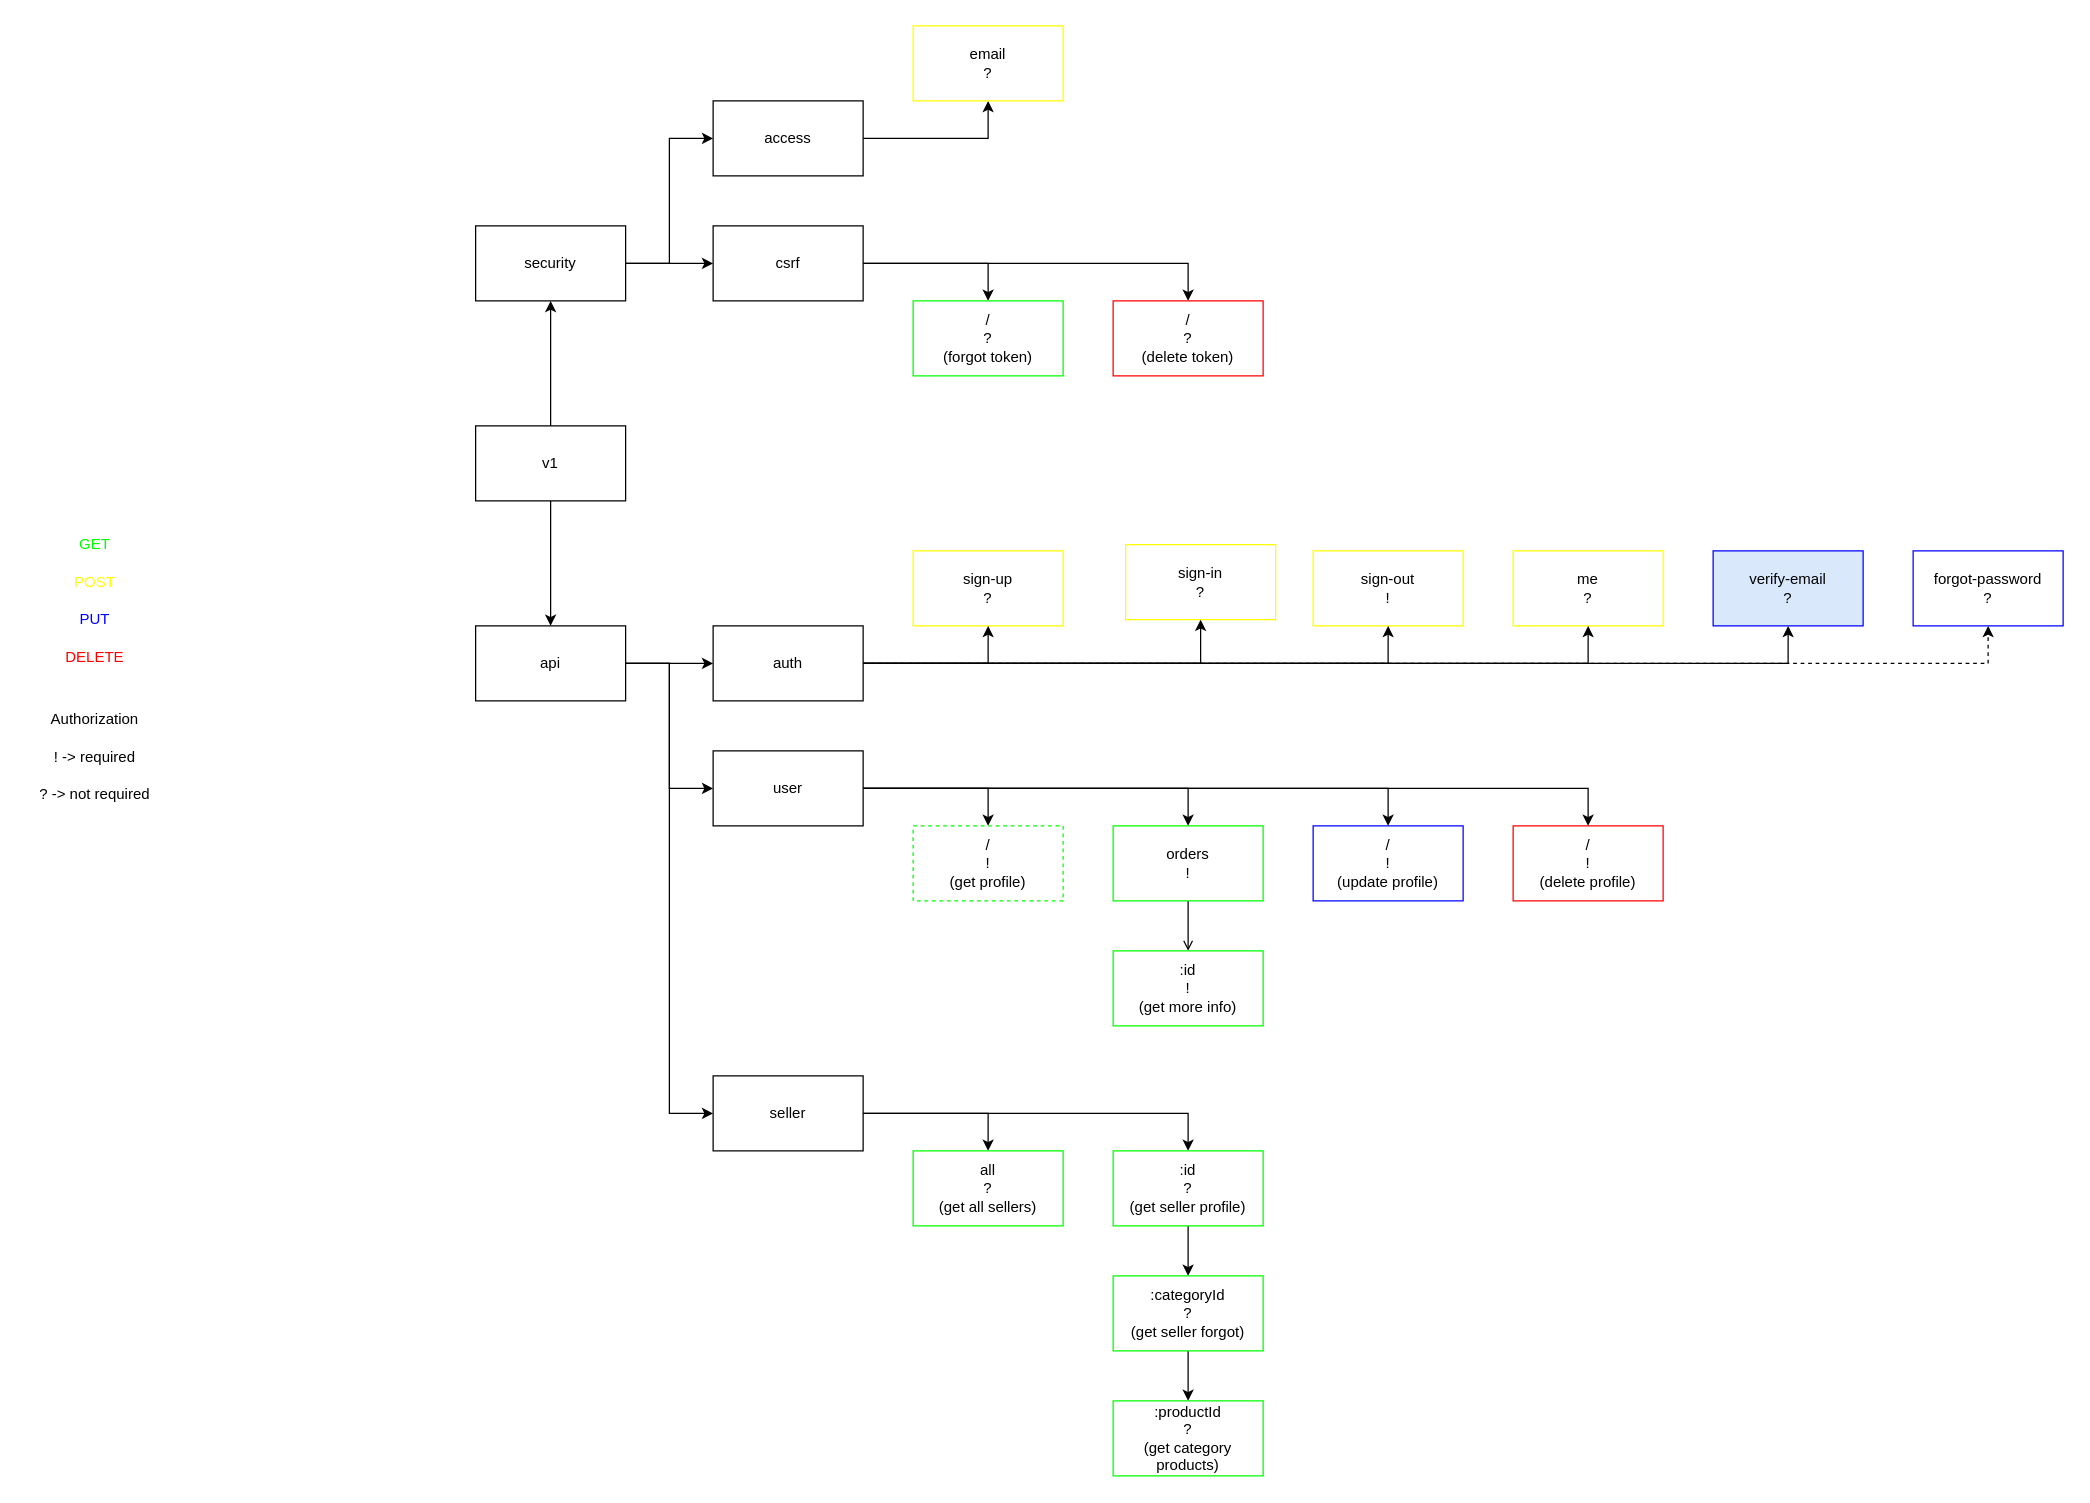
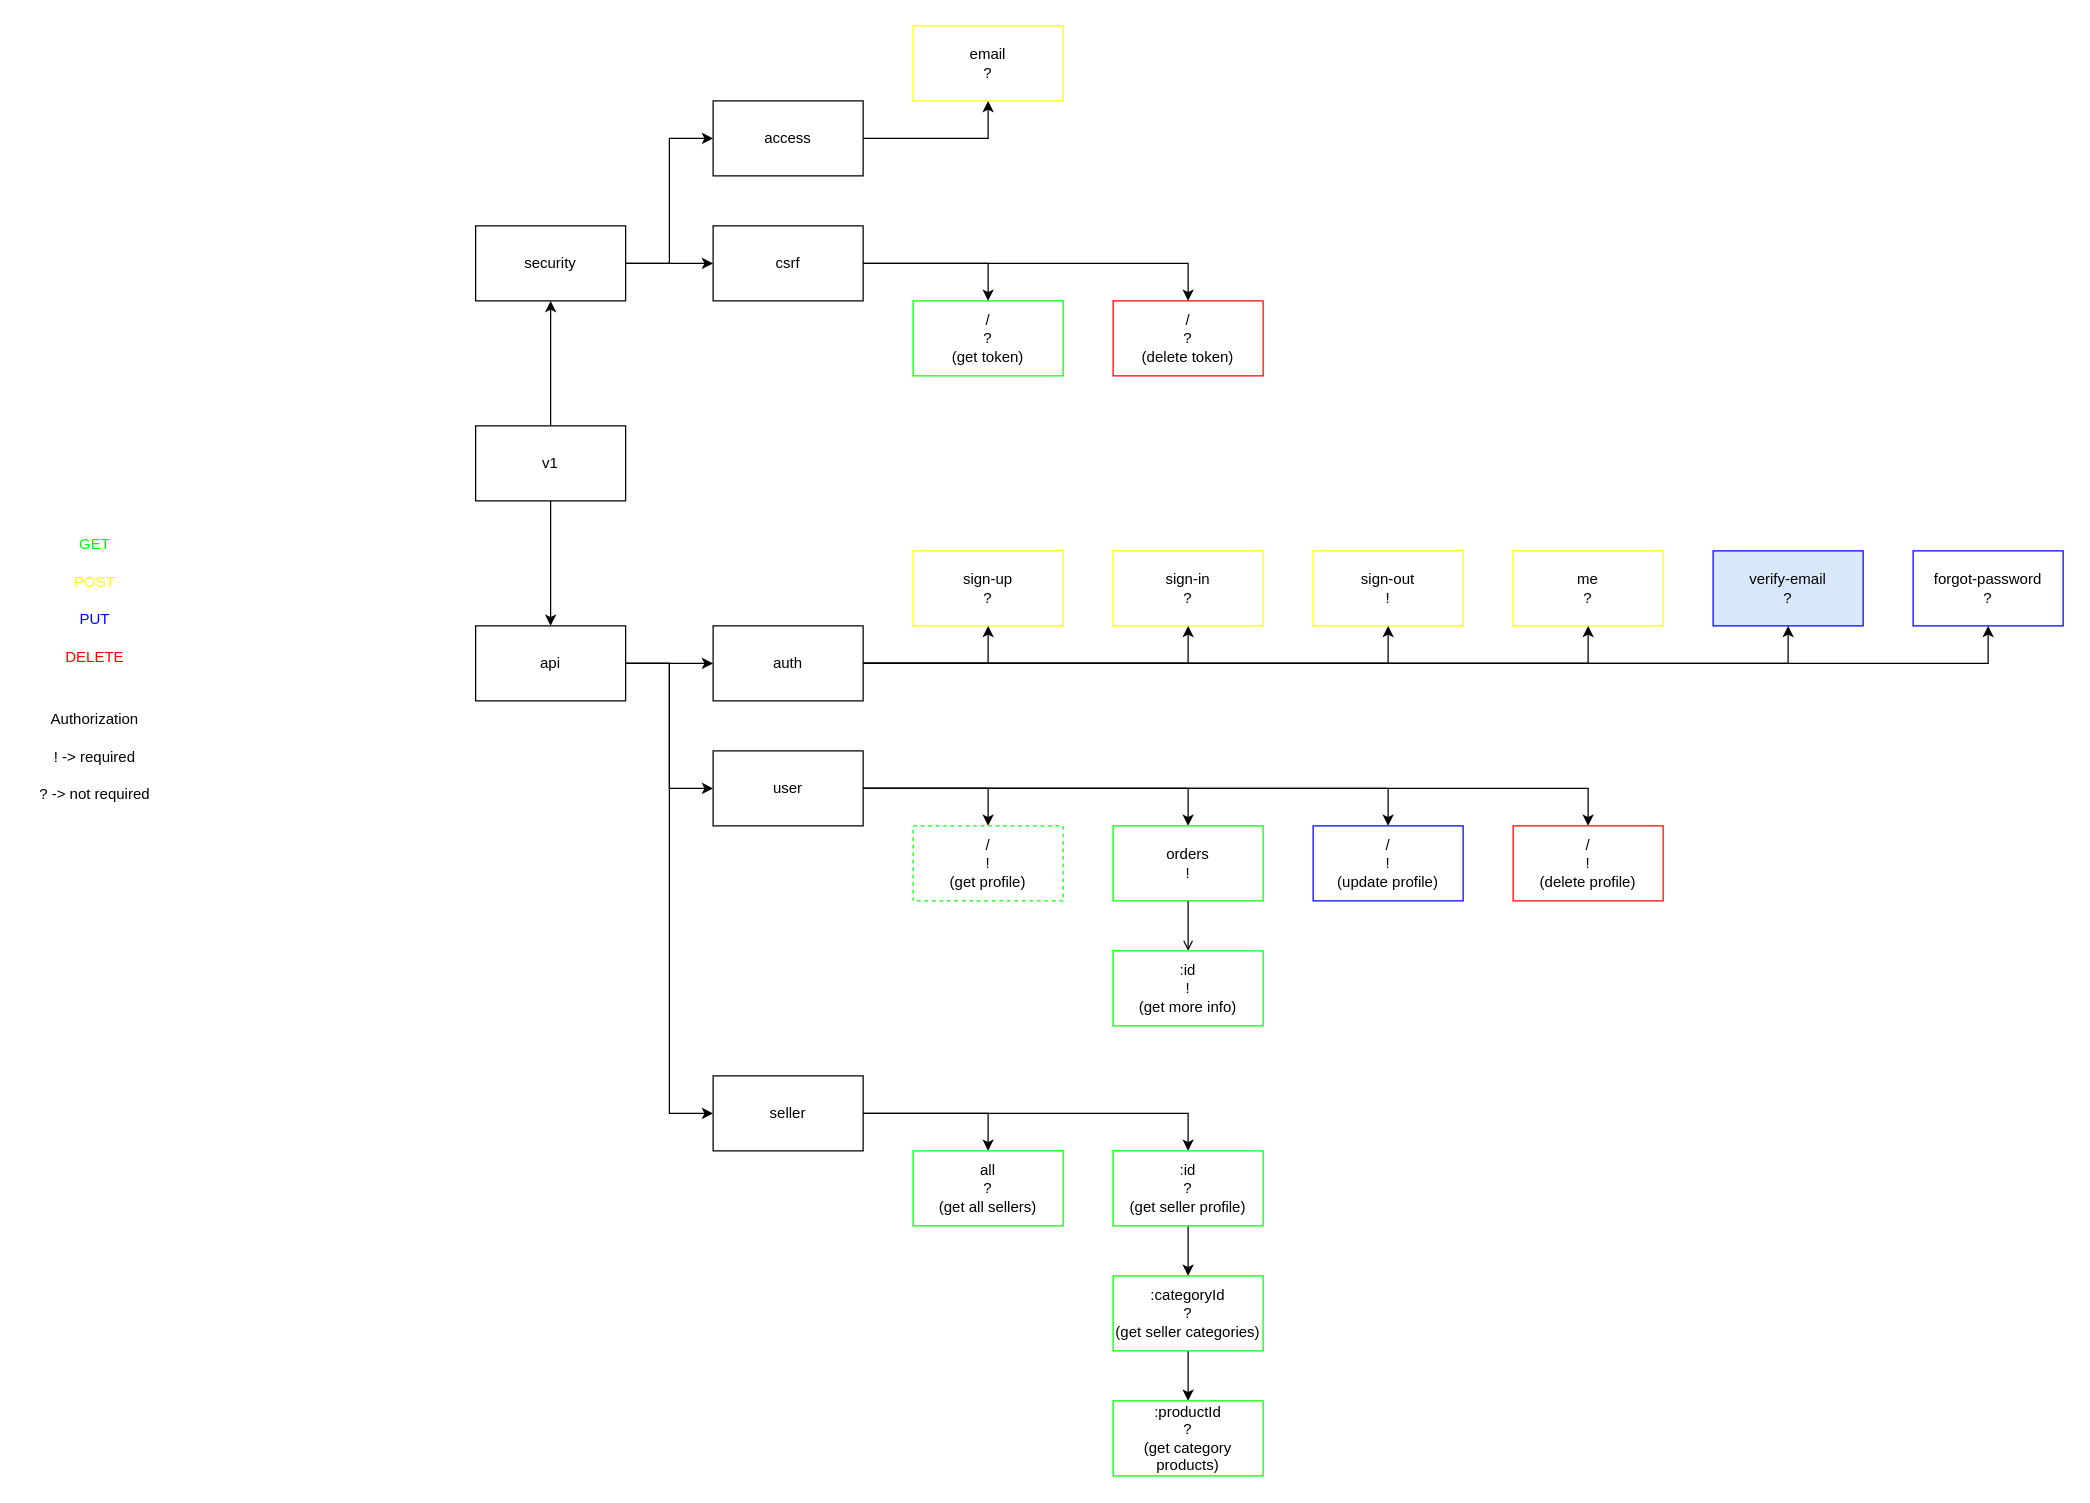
- <mxCell id="45" value="/&lt;br&gt;?&lt;br&gt;(forgot token)" style="rounded=0;whiteSpace=wrap;html=1;strokeColor=#00FF00;" vertex="1" parent="1"><mxGeometry x="730" y="240" width="120" height="60" as="geometry" /></mxCell>
+ <mxCell id="45" value="/&lt;br&gt;?&lt;br&gt;(get token)" style="rounded=0;whiteSpace=wrap;html=1;strokeColor=#00FF00;" vertex="1" parent="1"><mxGeometry x="730" y="240" width="120" height="60" as="geometry" /></mxCell>
- <mxCell id="10" value="sign-in&lt;br&gt;?" style="rounded=0;whiteSpace=wrap;html=1;strokeColor=#FFFF00;" vertex="1" parent="1"><mxGeometry x="900" y="435" width="120" height="60" as="geometry" /></mxCell>
+ <mxCell id="10" value="sign-in&lt;br&gt;?" style="rounded=0;whiteSpace=wrap;html=1;strokeColor=#FFFF00;" vertex="1" parent="1"><mxGeometry x="890" y="440" width="120" height="60" as="geometry" /></mxCell>
- <mxCell id="18" style="edgeStyle=orthogonalEdgeStyle;rounded=0;orthogonalLoop=1;jettySize=auto;html=1;entryX=0.5;entryY=1;entryDx=0;entryDy=0;dashed=1;" edge="1" parent="1" source="19" target="38"><mxGeometry relative="1" as="geometry" /></mxCell>
+ <mxCell id="18" style="edgeStyle=orthogonalEdgeStyle;rounded=0;orthogonalLoop=1;jettySize=auto;html=1;entryX=0.5;entryY=1;entryDx=0;entryDy=0;" edge="1" parent="1" source="19" target="38"><mxGeometry relative="1" as="geometry" /></mxCell>
- <mxCell id="57" value=":categoryId&lt;br&gt;?&lt;br&gt;(get seller forgot)" style="rounded=0;whiteSpace=wrap;html=1;strokeColor=#00FF00;" vertex="1" parent="1"><mxGeometry x="890" y="1020" width="120" height="60" as="geometry" /></mxCell>
+ <mxCell id="57" value=":categoryId&lt;br&gt;?&lt;br&gt;(get seller categories)" style="rounded=0;whiteSpace=wrap;html=1;strokeColor=#00FF00;" vertex="1" parent="1"><mxGeometry x="890" y="1020" width="120" height="60" as="geometry" /></mxCell>
